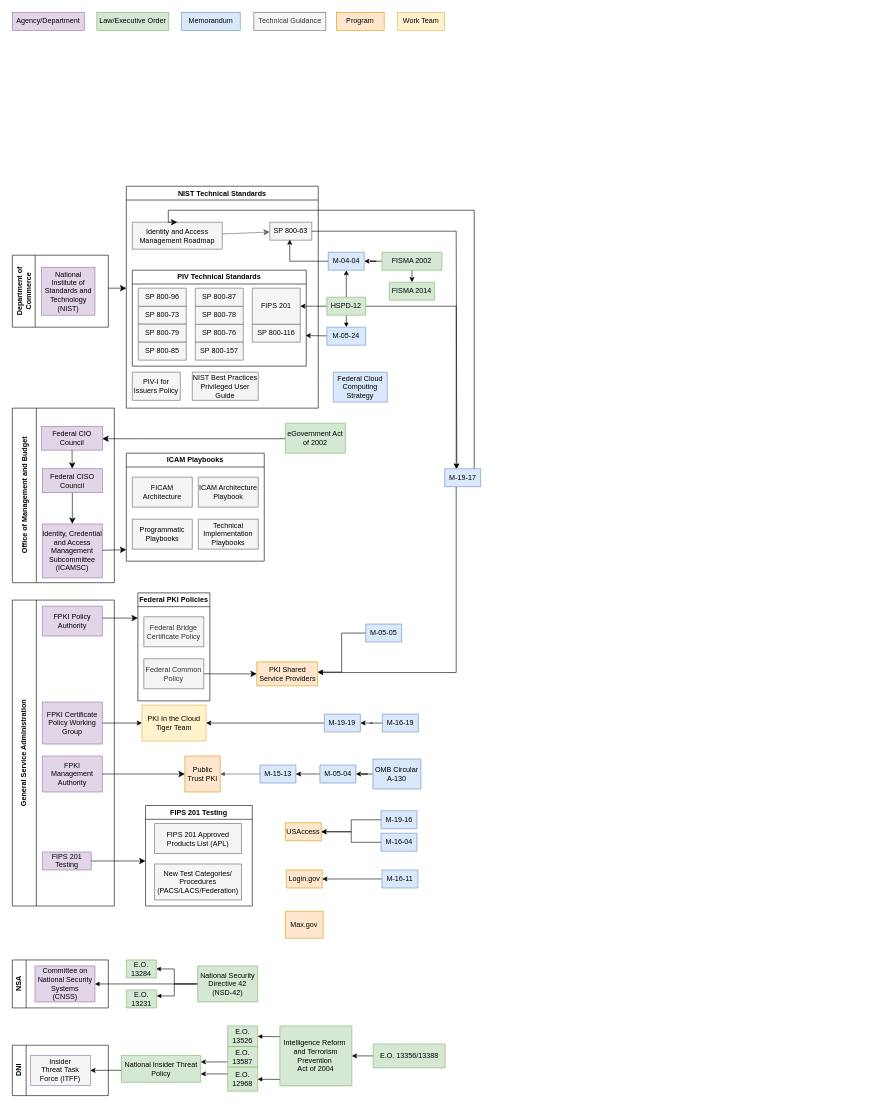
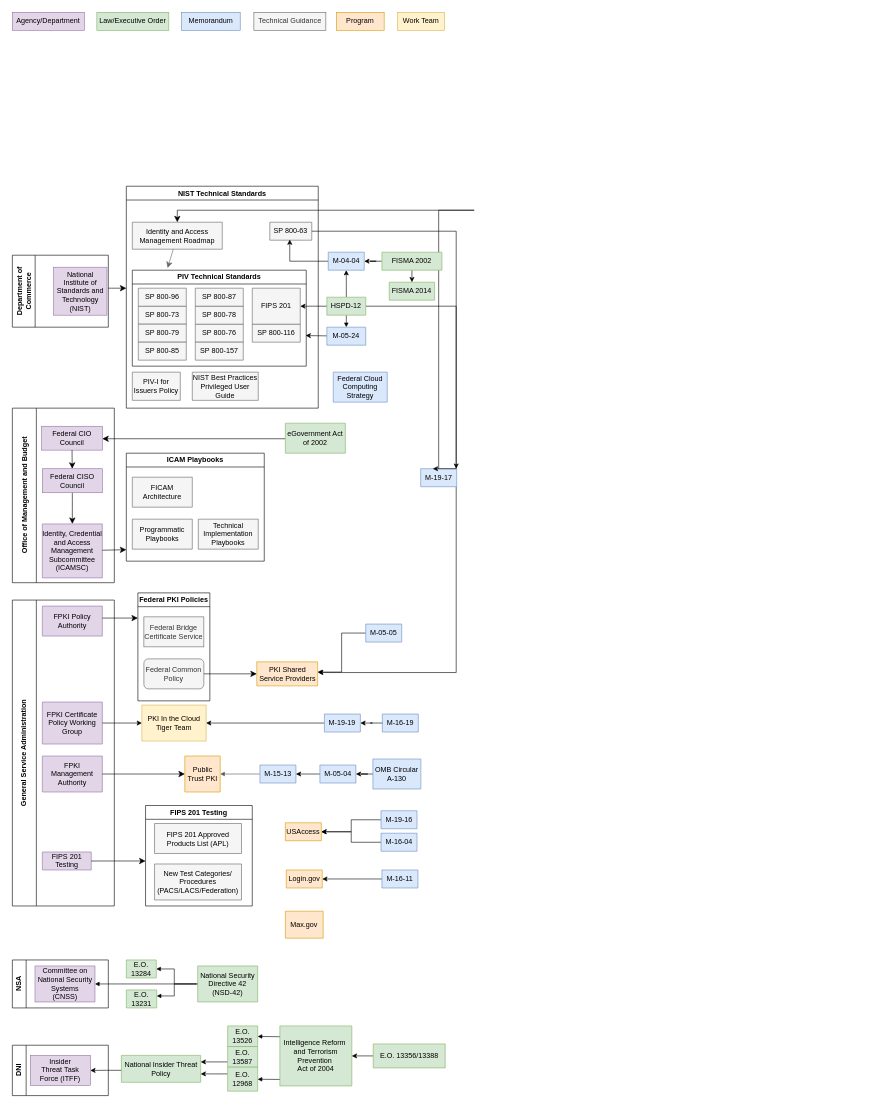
- <mxCell id="82" style="rounded=0;orthogonalLoop=1;jettySize=auto;html=1;fontSize=12;startSize=8;endSize=8;fontFamily=Helvetica;fillColor=#f5f5f5;strokeColor=#666666;" parent="66" source="81" target="80" edge="1"><mxGeometry relative="1" as="geometry"><mxPoint x="300" y="90" as="targetPoint" /></mxGeometry></mxCell>
+ <mxCell id="82" style="rounded=0;orthogonalLoop=1;jettySize=auto;html=1;fontSize=12;startSize=8;endSize=8;fontFamily=Helvetica;entryX=0.203;entryY=-0.023;entryDx=0;entryDy=0;entryPerimeter=0;fillColor=#f5f5f5;strokeColor=#666666;" parent="66" source="81" target="69" edge="1"><mxGeometry relative="1" as="geometry"><mxPoint x="300" y="90" as="targetPoint" /></mxGeometry></mxCell>
- <mxCell id="39" value="National Institute of Standards and Technology (NIST)" style="rounded=0;whiteSpace=wrap;html=1;fontSize=12;fontFamily=Helvetica;fillColor=#e1d5e7;strokeColor=#9673a6;" parent="38" vertex="1"><mxGeometry x="48.73" y="20" width="89" height="80" as="geometry" /></mxCell>
+ <mxCell id="39" value="National Institute of Standards and Technology (NIST)" style="rounded=0;whiteSpace=wrap;html=1;fontSize=12;fontFamily=Helvetica;fillColor=#e1d5e7;strokeColor=#9673a6;" parent="38" vertex="1"><mxGeometry x="68.73" y="20" width="89" height="80" as="geometry" /></mxCell>
- <mxCell id="16" value="&lt;div style=&quot;font-size: 12px;&quot;&gt;&lt;font style=&quot;font-size: 12px; color: rgb(0, 0, 0); direction: ltr; letter-spacing: 0px; line-height: 120%; opacity: 1;&quot;&gt;M-19-17&lt;br style=&quot;font-size: 12px;&quot;&gt;&lt;/font&gt;&lt;/div&gt;" style="verticalAlign=middle;align=center;overflow=width;vsdxID=12;gradientDirection=north;shape=stencil(nZBLDoAgDERP0z3SIyjew0SURgSD+Lu9kMZoXLhwN9O+tukAlrNpJg1SzDH4QW/URgNYgZTkjA4UkwJUgGXng+6DX1zLfmoymdXo17xh5zmRJ6Q42BWCfc2oJfdAr+Yv+AP9Cb7OJ3H/2JG1HNGz/84klThPVCc=);shadow=0;spacingTop=-1;spacingBottom=-1;spacingLeft=-1;spacingRight=-1;points=[[1,0.5,0],[0.5,0.5,0],[0.5,0,0]];labelBackgroundColor=none;rounded=0;html=1;whiteSpace=wrap;fontSize=12;fontFamily=Helvetica;fillColor=#dae8fc;strokeColor=#6c8ebf;" parent="1" vertex="1"><mxGeometry x="740.81" y="781" width="60" height="30" as="geometry" /></mxCell>
+ <mxCell id="16" value="&lt;div style=&quot;font-size: 12px;&quot;&gt;&lt;font style=&quot;font-size: 12px; color: rgb(0, 0, 0); direction: ltr; letter-spacing: 0px; line-height: 120%; opacity: 1;&quot;&gt;M-19-17&lt;br style=&quot;font-size: 12px;&quot;&gt;&lt;/font&gt;&lt;/div&gt;" style="verticalAlign=middle;align=center;overflow=width;vsdxID=12;gradientDirection=north;shape=stencil(nZBLDoAgDERP0z3SIyjew0SURgSD+Lu9kMZoXLhwN9O+tukAlrNpJg1SzDH4QW/URgNYgZTkjA4UkwJUgGXng+6DX1zLfmoymdXo17xh5zmRJ6Q42BWCfc2oJfdAr+Yv+AP9Cb7OJ3H/2JG1HNGz/84klThPVCc=);shadow=0;spacingTop=-1;spacingBottom=-1;spacingLeft=-1;spacingRight=-1;points=[[1,0.5,0],[0.5,0.5,0],[0.5,0,0]];labelBackgroundColor=none;rounded=0;html=1;whiteSpace=wrap;fontSize=12;fontFamily=Helvetica;fillColor=#dae8fc;strokeColor=#6c8ebf;" parent="1" vertex="1"><mxGeometry x="700.81" y="781" width="60" height="30" as="geometry" /></mxCell>
- <mxCell id="54" value="&lt;div style=&quot;font-size: 12px;&quot;&gt;&lt;font style=&quot;font-size: 12px; color: rgb(0, 0, 0); direction: ltr; letter-spacing: 0px; line-height: 120%; opacity: 1;&quot;&gt;ICAM Architecture Playbook&lt;br style=&quot;font-size: 12px;&quot;&gt;&lt;/font&gt;&lt;/div&gt;" style="verticalAlign=middle;align=center;overflow=width;vsdxID=227;gradientDirection=north;shape=stencil(nZBLDoAgDERP0z3SIyjew0SURgSD+Lu9kMZoXLhwN9O+tukAlrNpJg1SzDH4QW/URgNYgZTkjA4UkwJUgGXng+6DX1zLfmoymdXo17xh5zmRJ6Q42BWCfc2oJfdAr+Yv+AP9Cb7OJ3H/2JG1HNGz/84klThPVCc=);spacingTop=-1;spacingBottom=-1;spacingLeft=-1;spacingRight=-1;points=[[1,0.5,0],[0.5,0.5,0],[0.5,0,0]];labelBackgroundColor=none;rounded=0;html=1;whiteSpace=wrap;shadow=0;fontSize=12;fontFamily=Helvetica;fillColor=#f5f5f5;fontColor=#333333;strokeColor=#666666;" parent="52" vertex="1"><mxGeometry x="120" y="40" width="100" height="50" as="geometry" /></mxCell>
- <mxCell id="88" value="Federal Bridge Certificate Policy" style="rounded=0;whiteSpace=wrap;html=1;fontSize=12;fontFamily=Helvetica;fillColor=#f5f5f5;fontColor=#333333;strokeColor=#666666;" parent="86" vertex="1"><mxGeometry x="10" y="40" width="100" height="50" as="geometry" /></mxCell>
+ <mxCell id="88" value="Federal Bridge Certificate Service" style="rounded=0;whiteSpace=wrap;html=1;fontSize=12;fontFamily=Helvetica;fillColor=#f5f5f5;fontColor=#333333;strokeColor=#666666;" parent="86" vertex="1"><mxGeometry x="10" y="40" width="100" height="50" as="geometry" /></mxCell>
- <mxCell id="87" value="Federal Common Policy" style="rounded=0;whiteSpace=wrap;html=1;fontSize=12;fontFamily=Helvetica;fillColor=#f5f5f5;fontColor=#333333;strokeColor=#666666;" parent="86" vertex="1"><mxGeometry x="10" y="110" width="100" height="50" as="geometry" /></mxCell>
+ <mxCell id="87" value="Federal Common Policy" style="whiteSpace=wrap;html=1;fontSize=12;fontFamily=Helvetica;fillColor=#f5f5f5;fontColor=#333333;strokeColor=#666666;rounded=1;" parent="86" vertex="1"><mxGeometry x="10" y="110" width="100" height="50" as="geometry" /></mxCell>
- <mxCell id="44" value="Insider Threat&amp;nbsp;Task Force&amp;nbsp;(ITFF)" style="rounded=0;whiteSpace=wrap;html=1;fontSize=12;fontFamily=Helvetica;fillColor=#f5f5f5;strokeColor=#9673a6;" parent="43" vertex="1"><mxGeometry x="30" y="17" width="100" height="50" as="geometry" /></mxCell>
+ <mxCell id="44" value="Insider Threat&amp;nbsp;Task Force&amp;nbsp;(ITFF)" style="rounded=0;whiteSpace=wrap;html=1;fontSize=12;fontFamily=Helvetica;fillColor=#e1d5e7;strokeColor=#9673a6;" parent="43" vertex="1"><mxGeometry x="30" y="17" width="100" height="50" as="geometry" /></mxCell>
